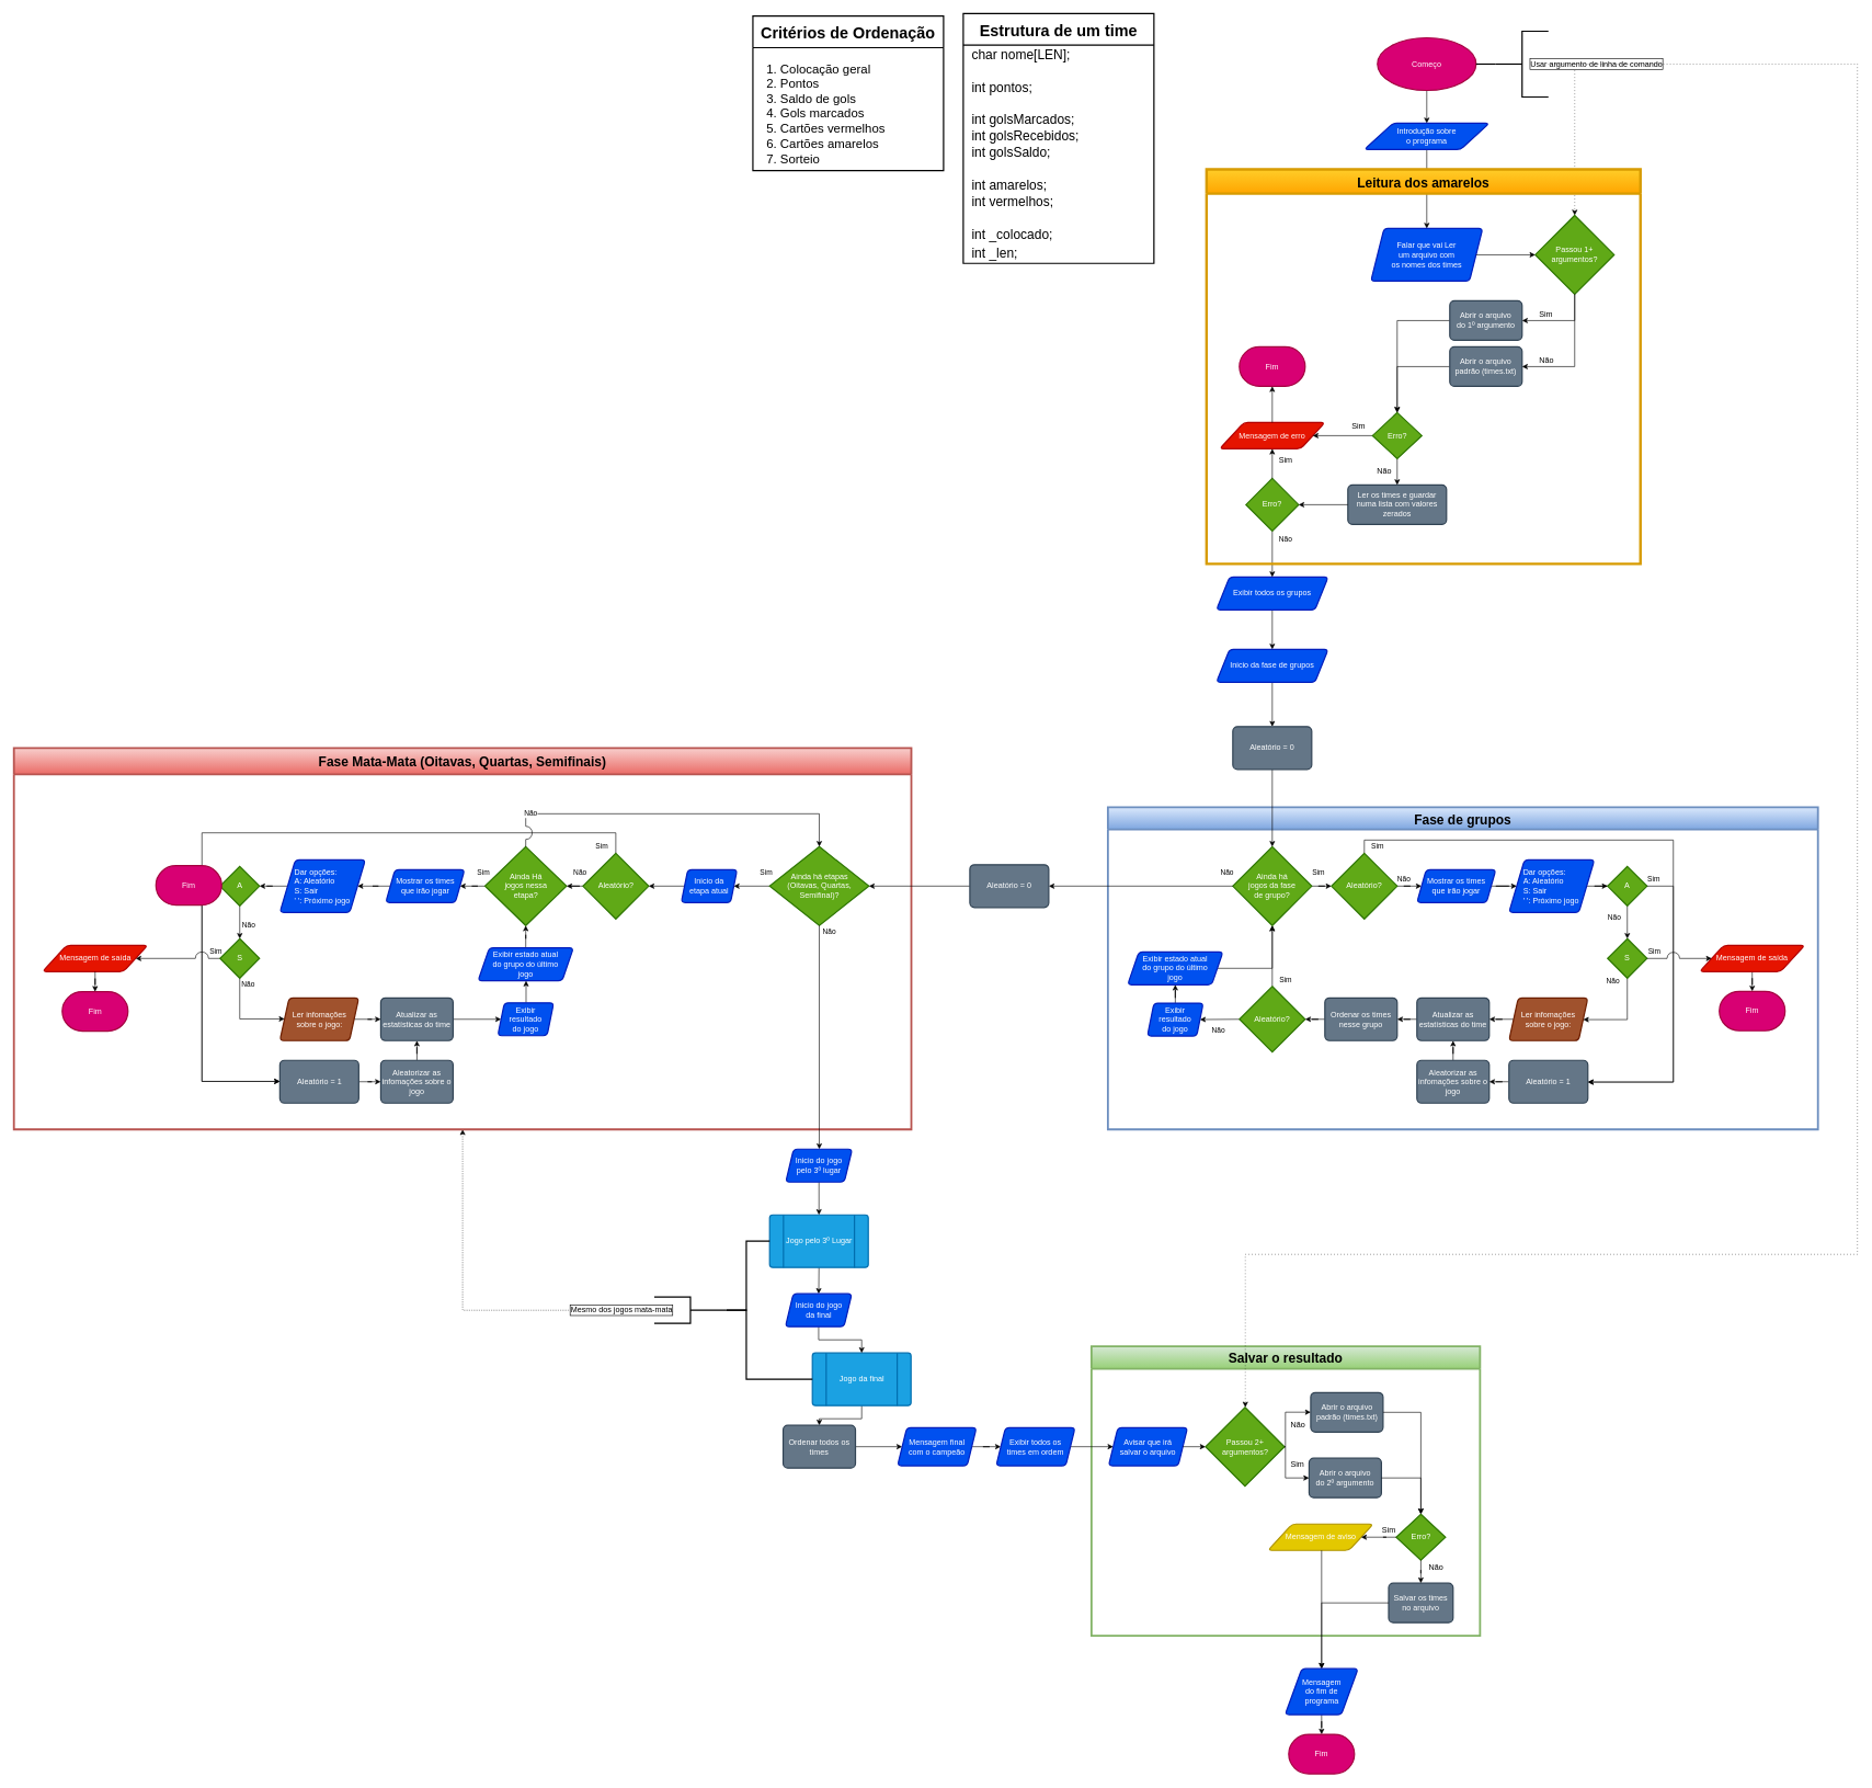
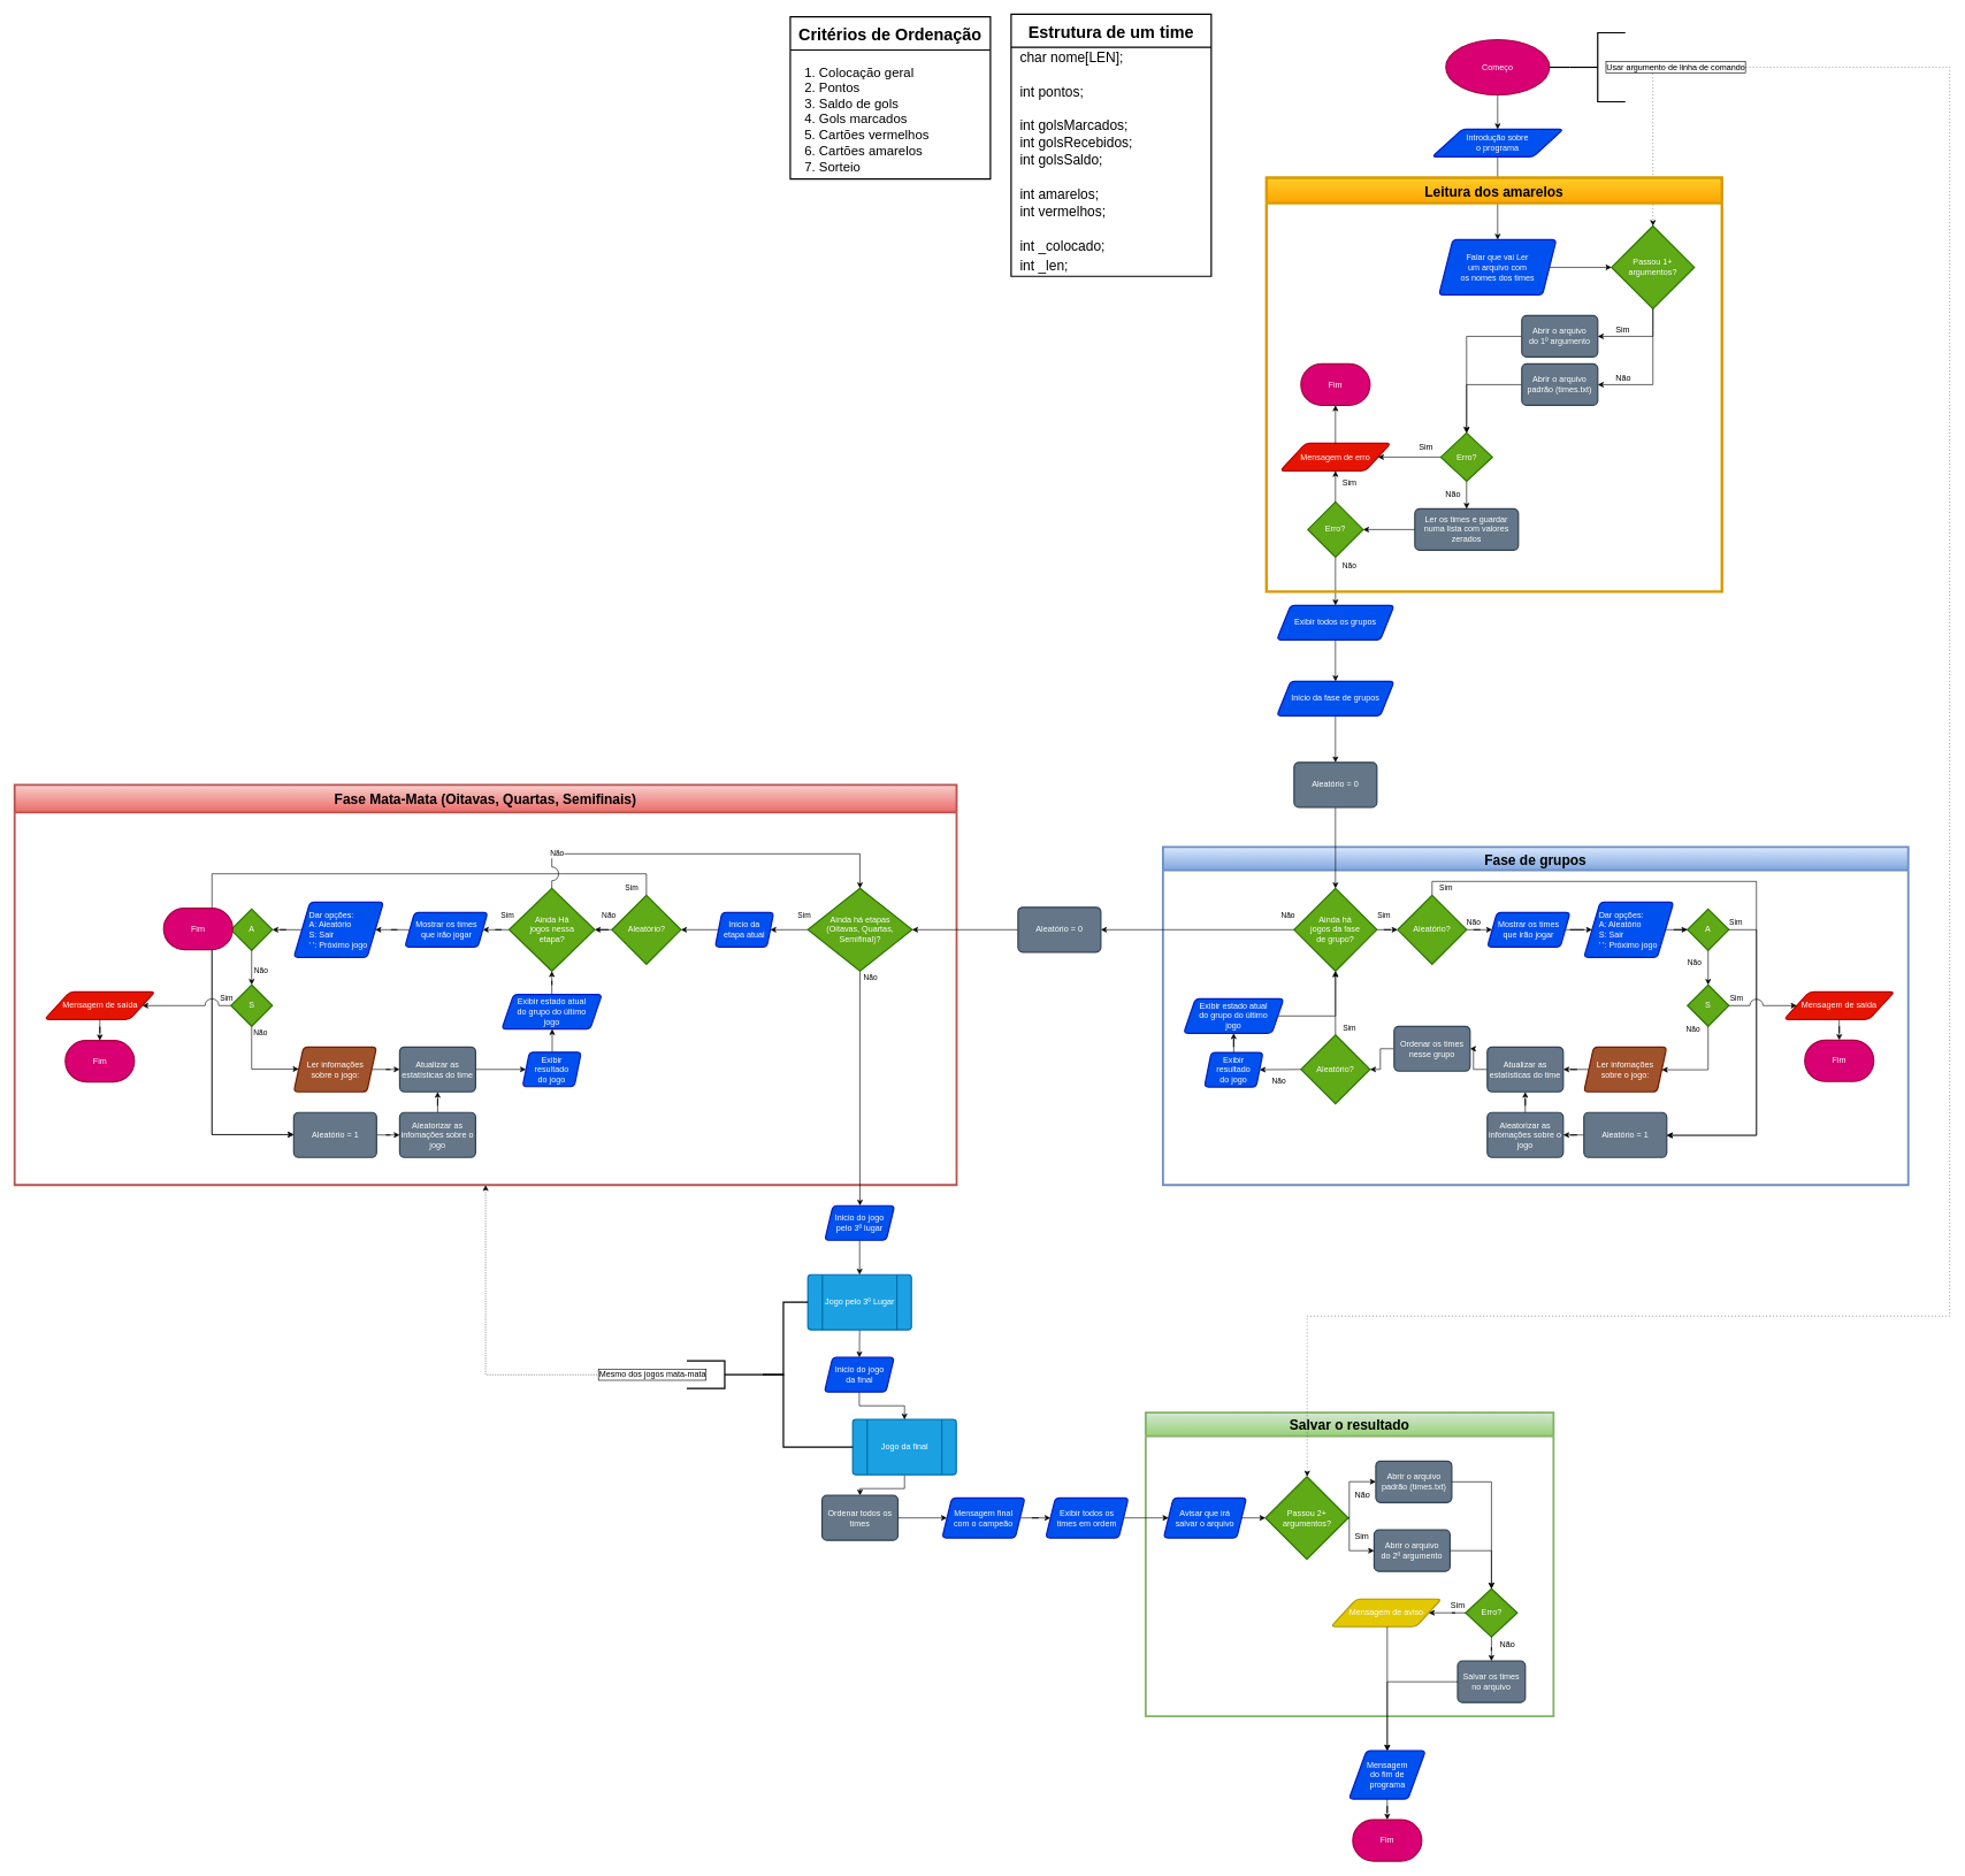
- <mxCell id="61" value="Ordenar os times&lt;br&gt;nesse grupo" style="rounded=1;whiteSpace=wrap;html=1;absoluteArcSize=1;arcSize=14;strokeWidth=2;labelBackgroundColor=none;fontSize=12;labelBorderColor=none;fillColor=#647687;strokeColor=#314354;fontColor=#ffffff;align=center;" parent="33" vertex="1"><mxGeometry x="330" y="290" width="110" height="65" as="geometry" /></mxCell>
+ <mxCell id="61" value="Ordenar os times&lt;br&gt;nesse grupo" style="rounded=1;whiteSpace=wrap;html=1;absoluteArcSize=1;arcSize=14;strokeWidth=2;labelBackgroundColor=none;fontSize=12;labelBorderColor=none;fillColor=#647687;strokeColor=#314354;fontColor=#ffffff;align=center;" parent="33" vertex="1"><mxGeometry x="335" y="260" width="110" height="65" as="geometry" /></mxCell>
